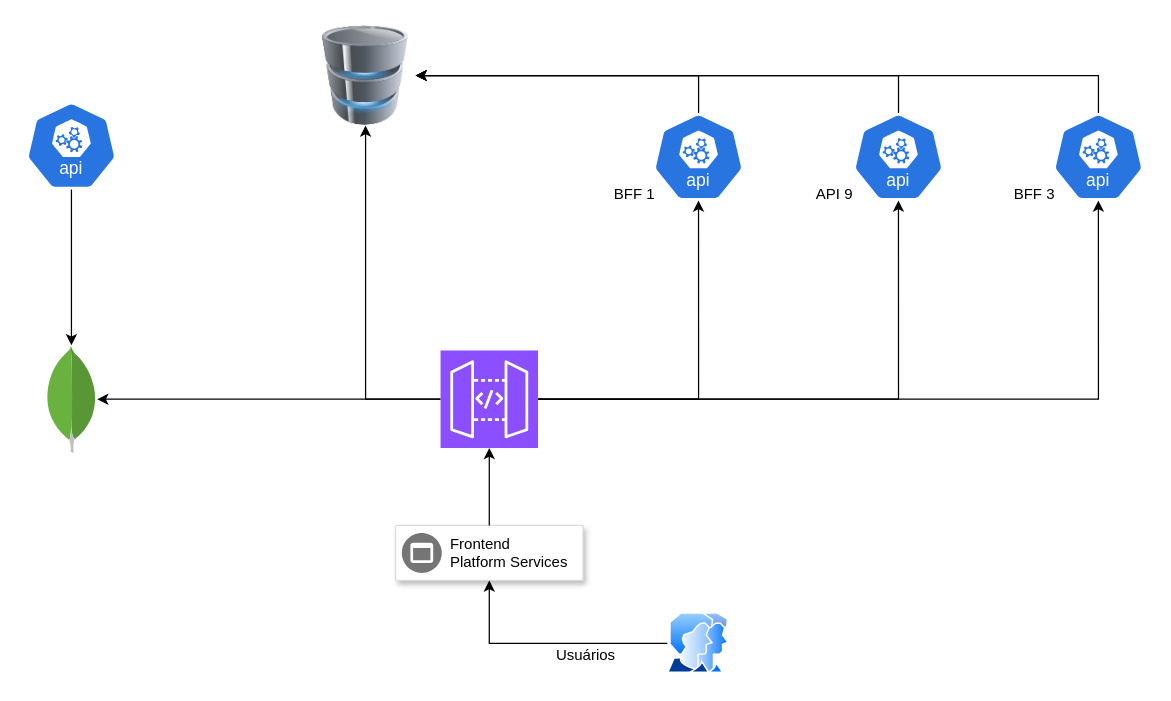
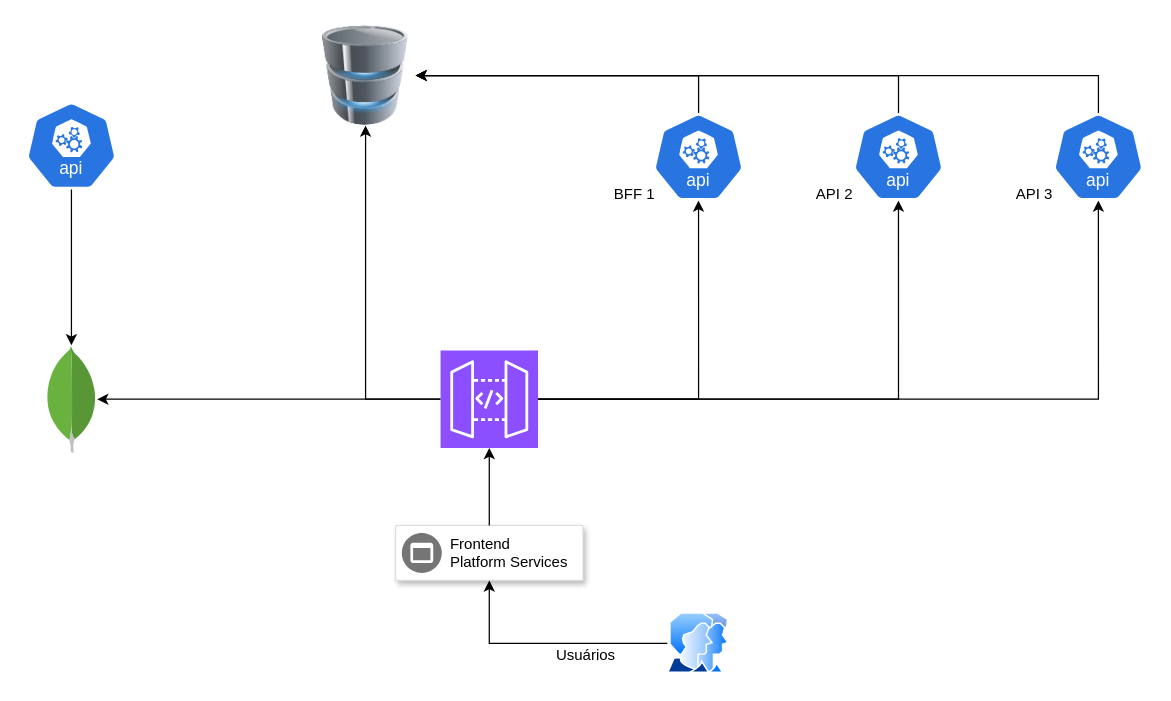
- <mxCell id="21" value="API 9" style="text;html=1;align=center;verticalAlign=middle;resizable=0;points=[];autosize=1;strokeColor=none;fillColor=none;" parent="1" vertex="1"><mxGeometry x="642" y="140" width="50" height="30" as="geometry" /></mxCell>
+ <mxCell id="21" value="API 2" style="text;html=1;align=center;verticalAlign=middle;resizable=0;points=[];autosize=1;strokeColor=none;fillColor=none;" parent="1" vertex="1"><mxGeometry x="642" y="140" width="50" height="30" as="geometry" /></mxCell>
- <mxCell id="22" value="BFF 3" style="text;html=1;align=center;verticalAlign=middle;resizable=0;points=[];autosize=1;strokeColor=none;fillColor=none;" parent="1" vertex="1"><mxGeometry x="802" y="140" width="50" height="30" as="geometry" /></mxCell>
+ <mxCell id="22" value="API 3" style="text;html=1;align=center;verticalAlign=middle;resizable=0;points=[];autosize=1;strokeColor=none;fillColor=none;" parent="1" vertex="1"><mxGeometry x="802" y="140" width="50" height="30" as="geometry" /></mxCell>
